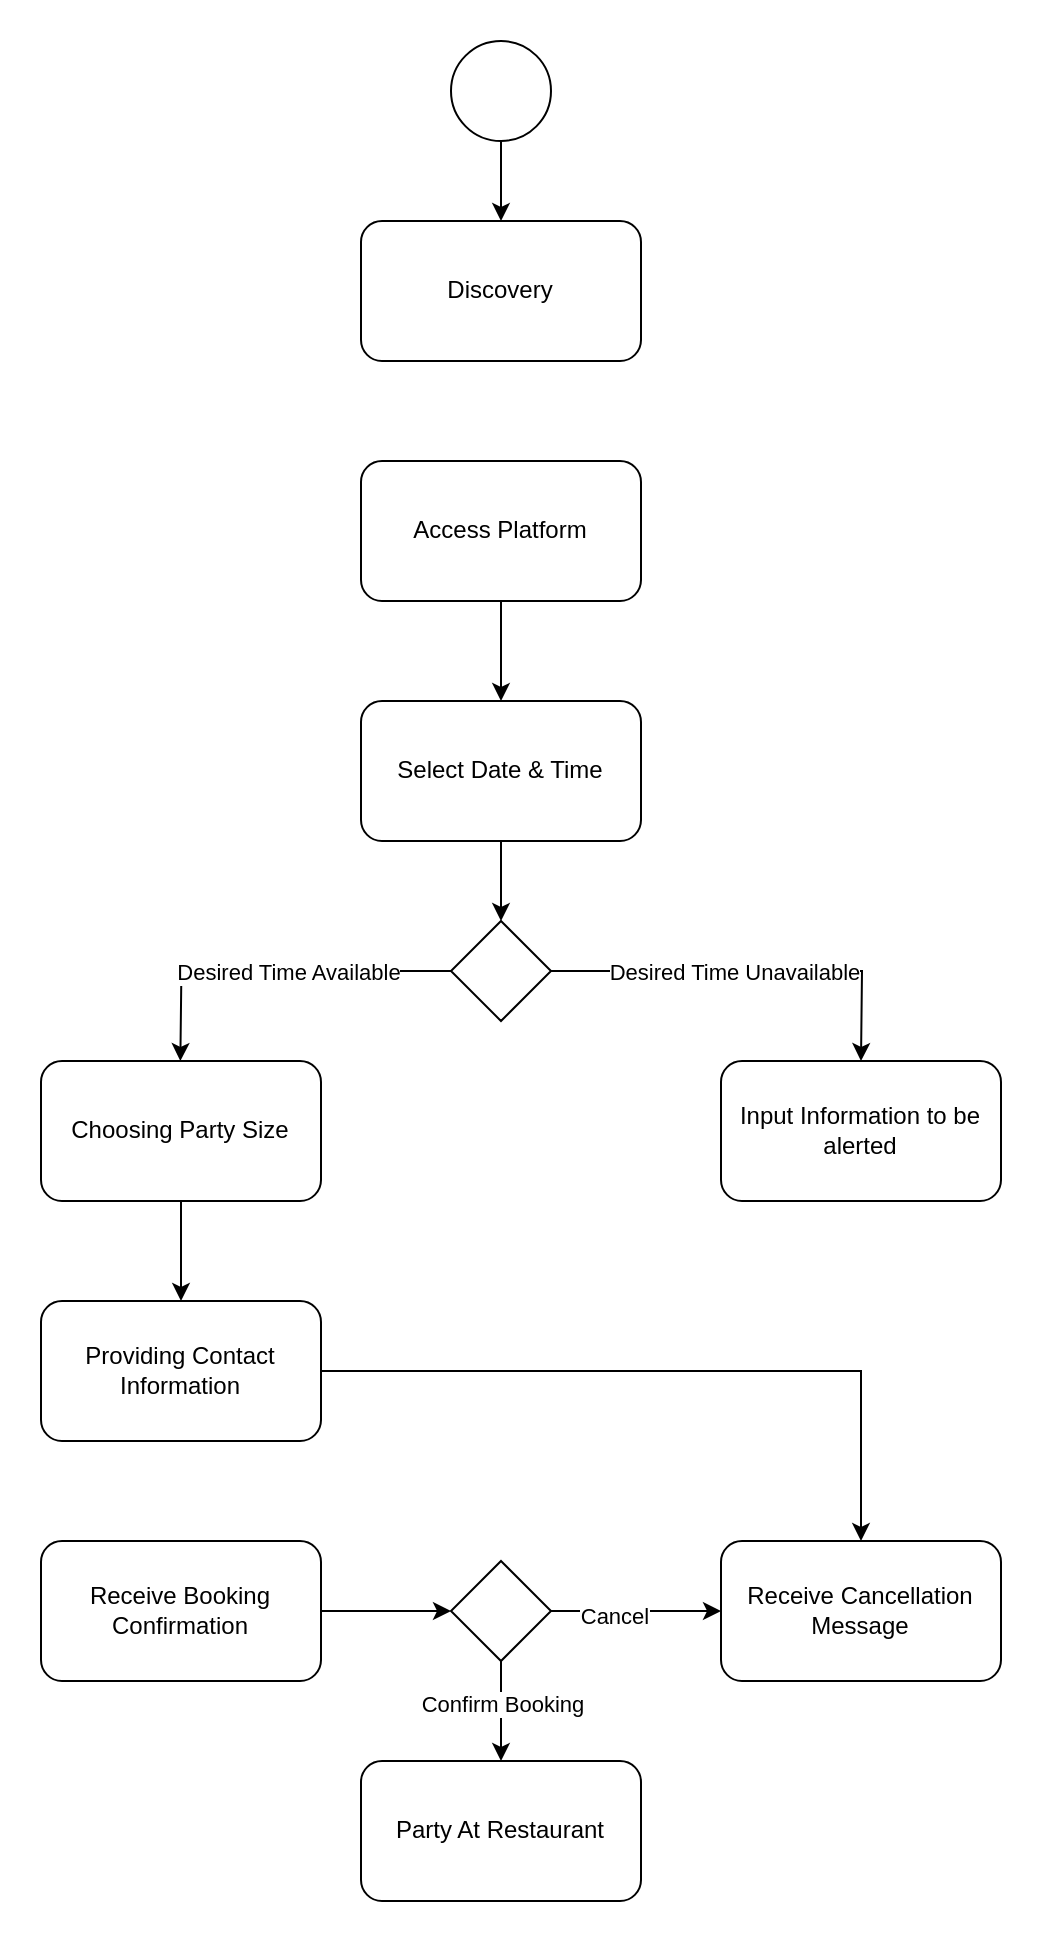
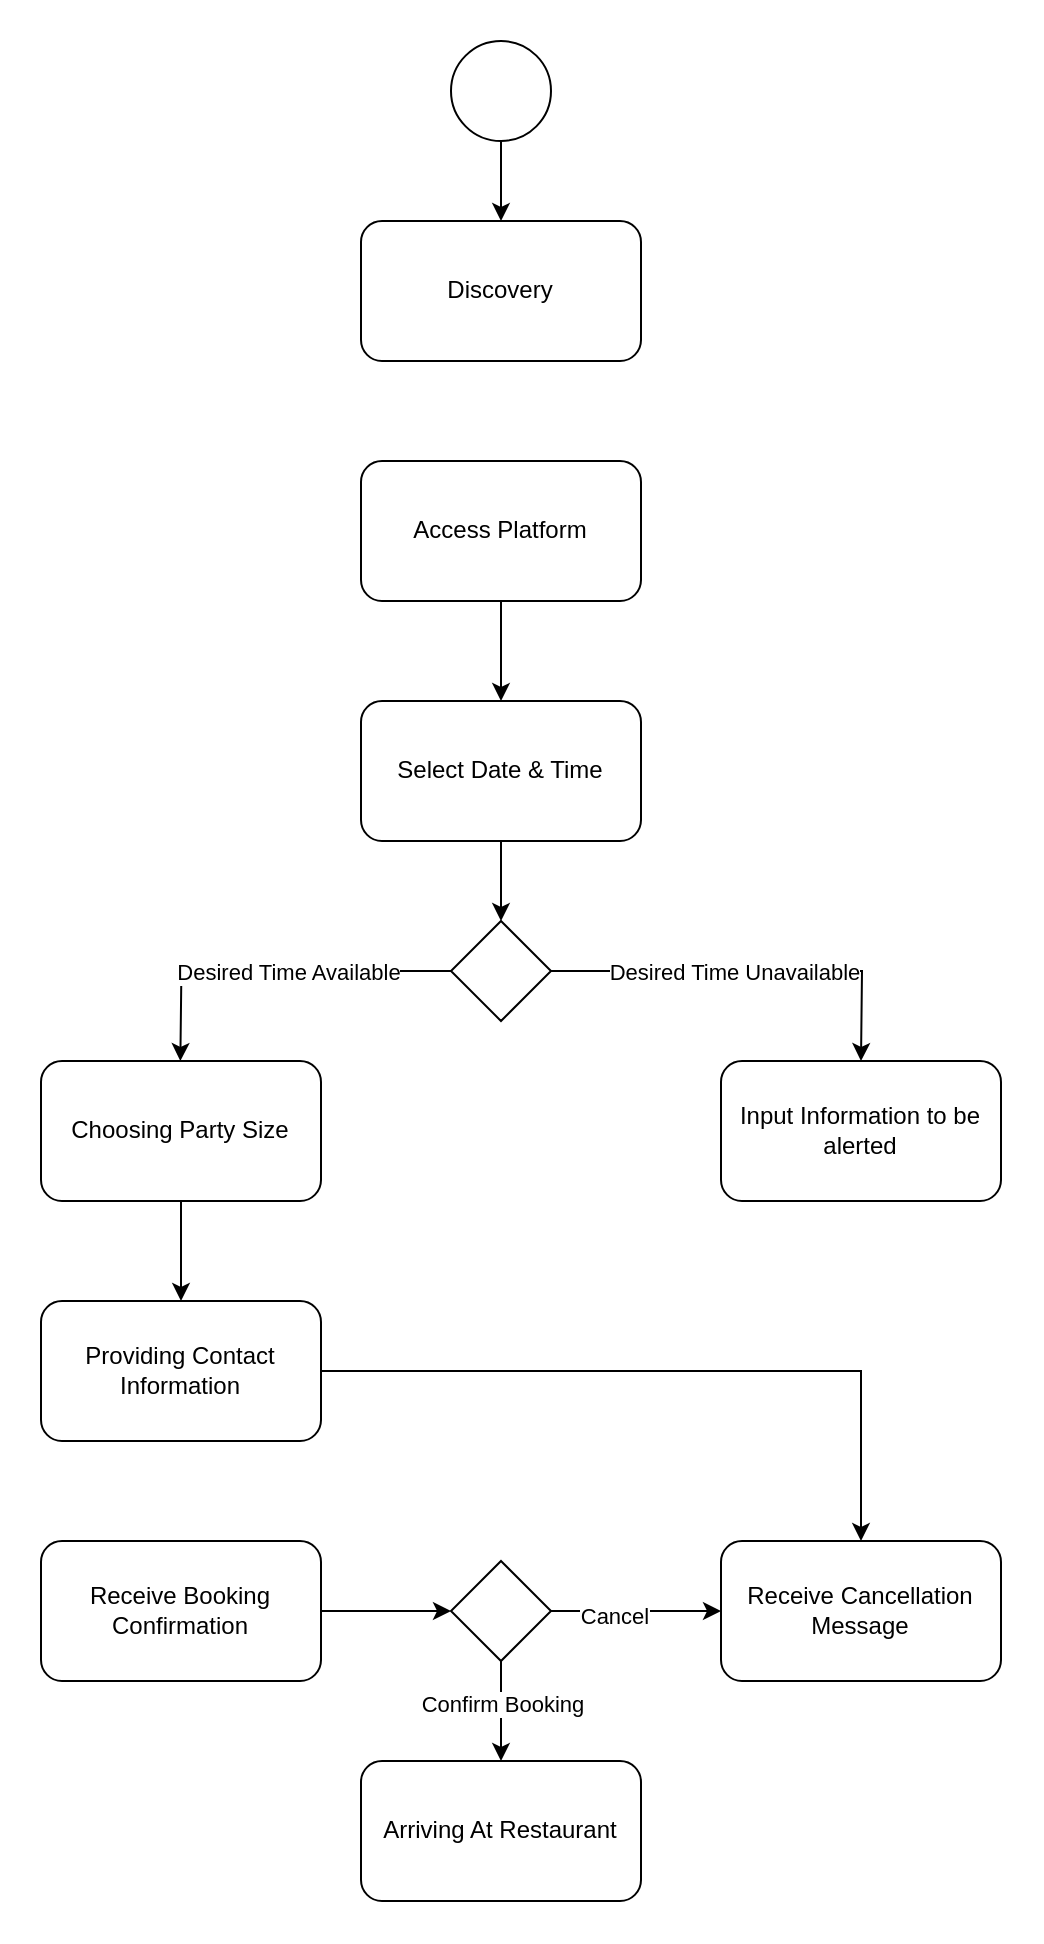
- <mxCell id="23" value="Party At Restaurant" style="rounded=1;whiteSpace=wrap;html=1;" vertex="1" parent="1"><mxGeometry x="180" y="880" width="140" height="70" as="geometry" /></mxCell>
+ <mxCell id="23" value="Arriving At Restaurant" style="rounded=1;whiteSpace=wrap;html=1;" vertex="1" parent="1"><mxGeometry x="180" y="880" width="140" height="70" as="geometry" /></mxCell>
